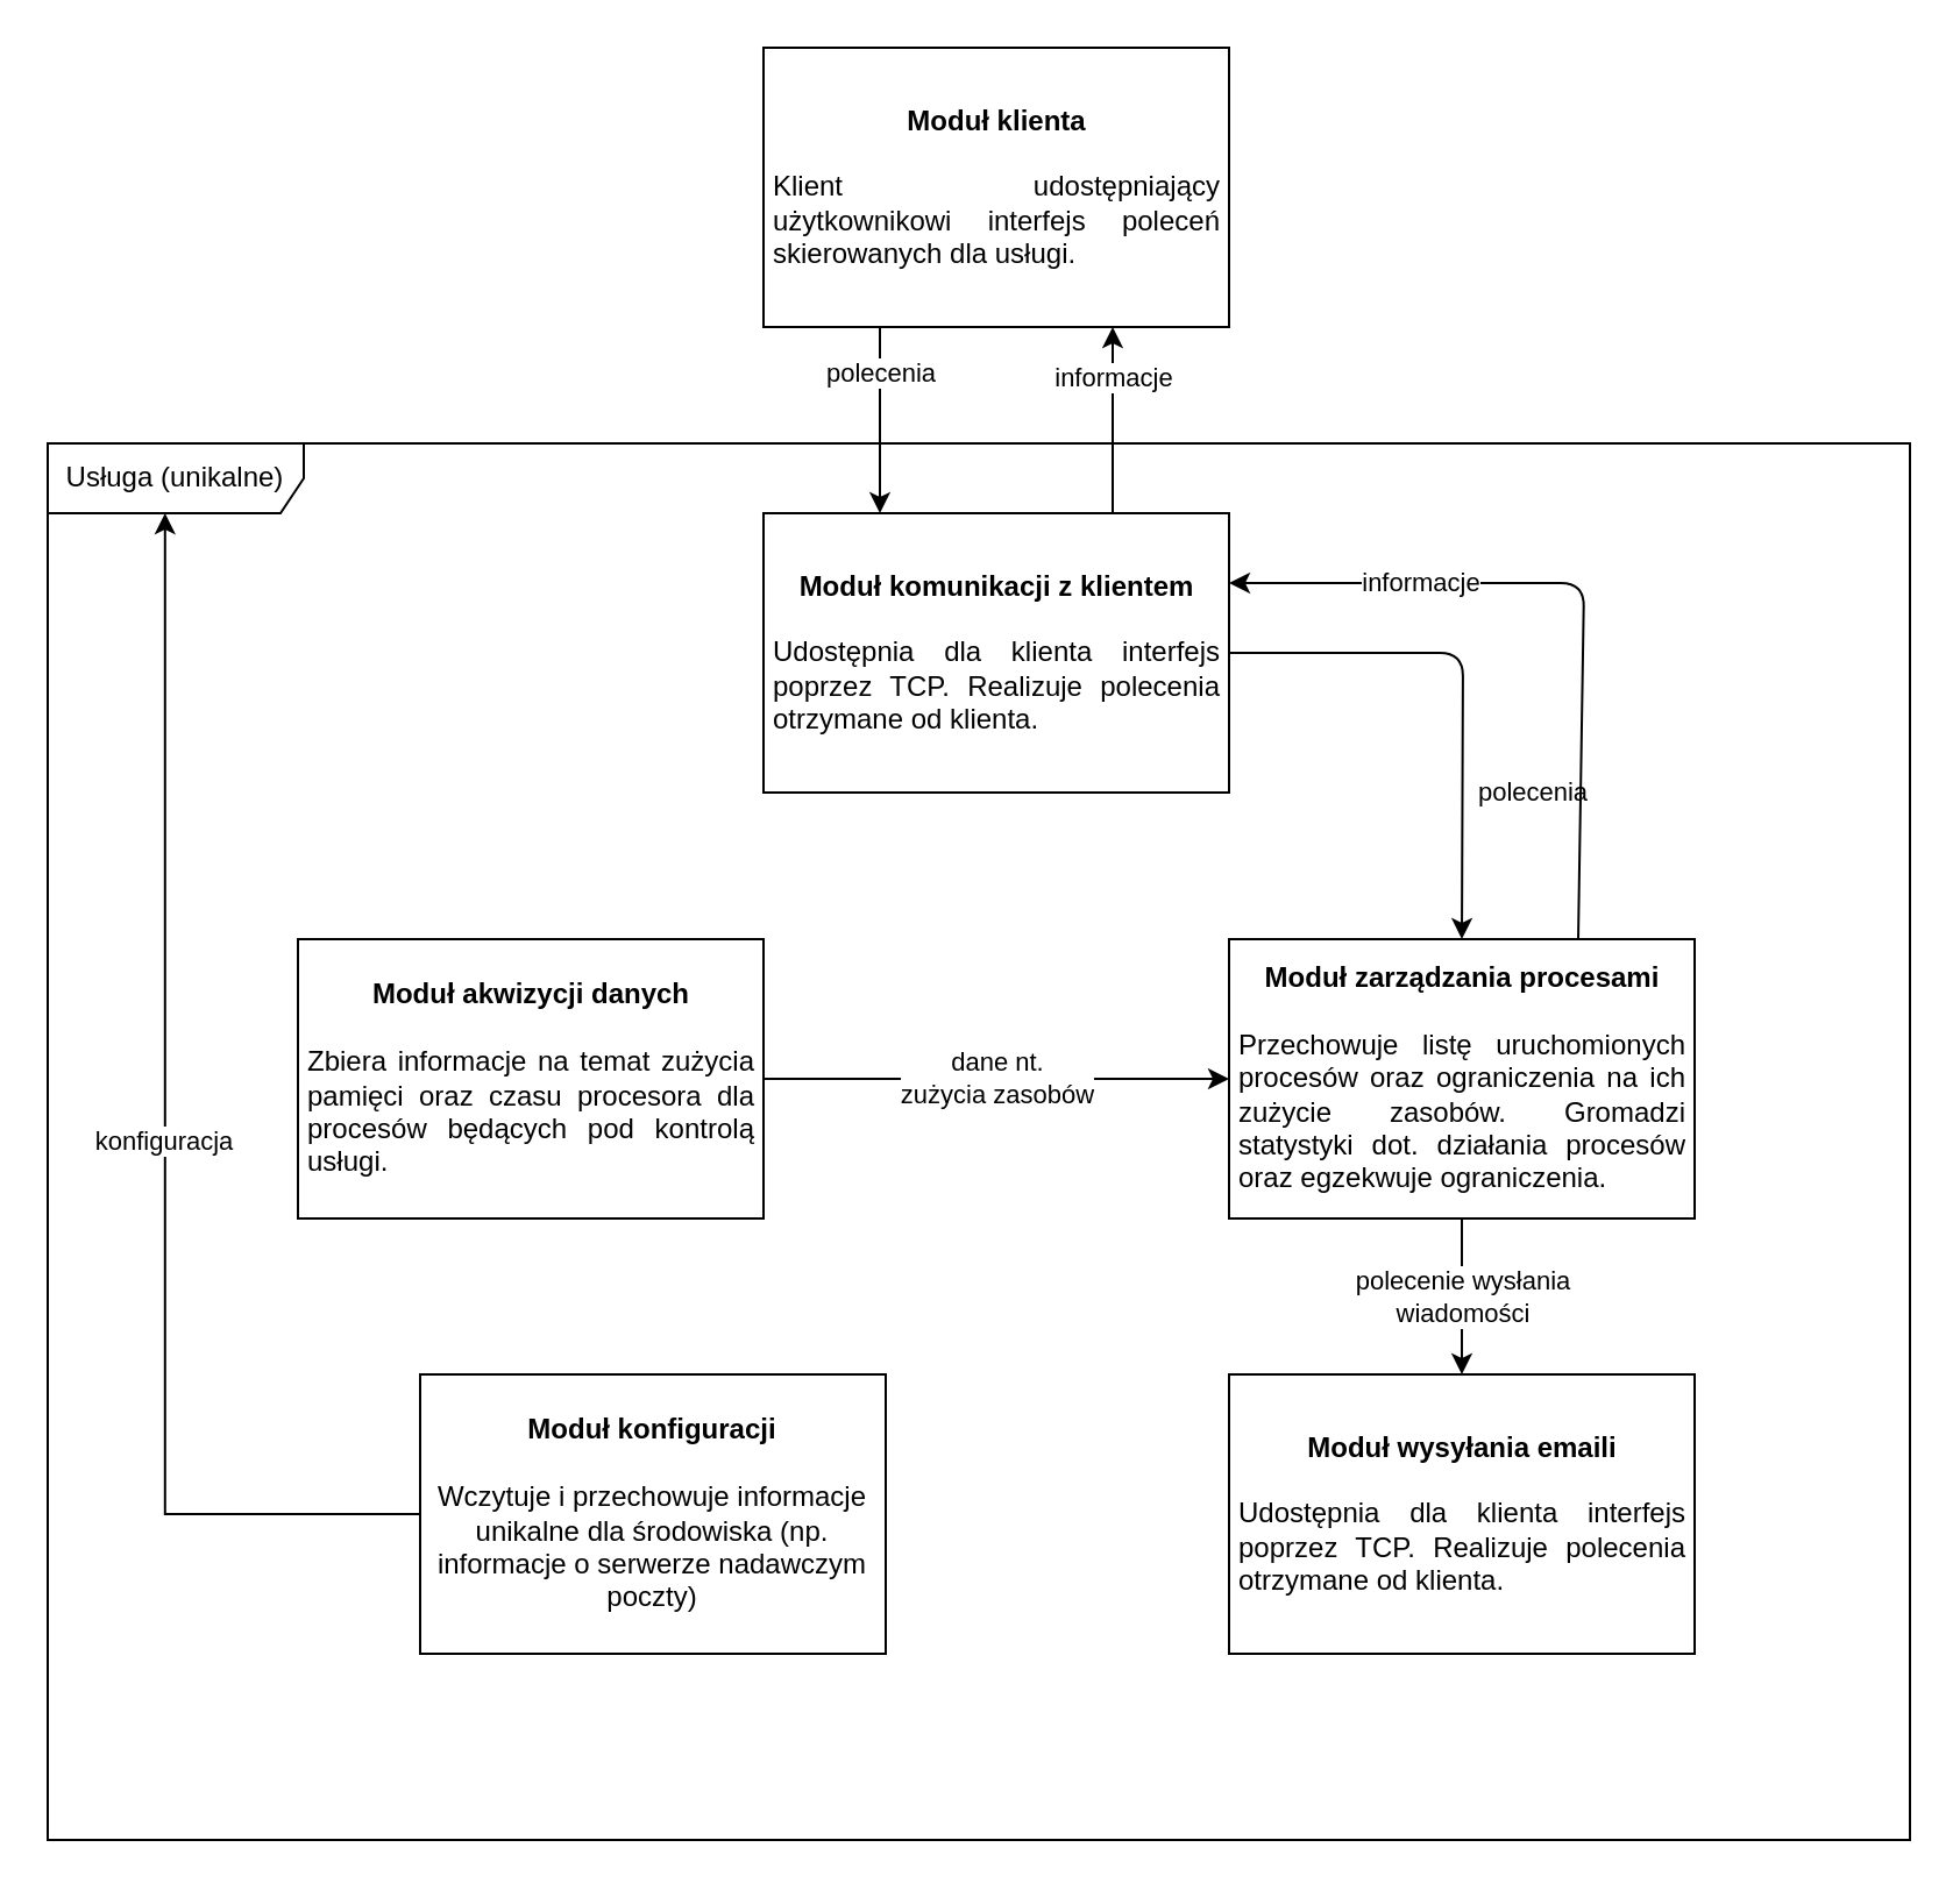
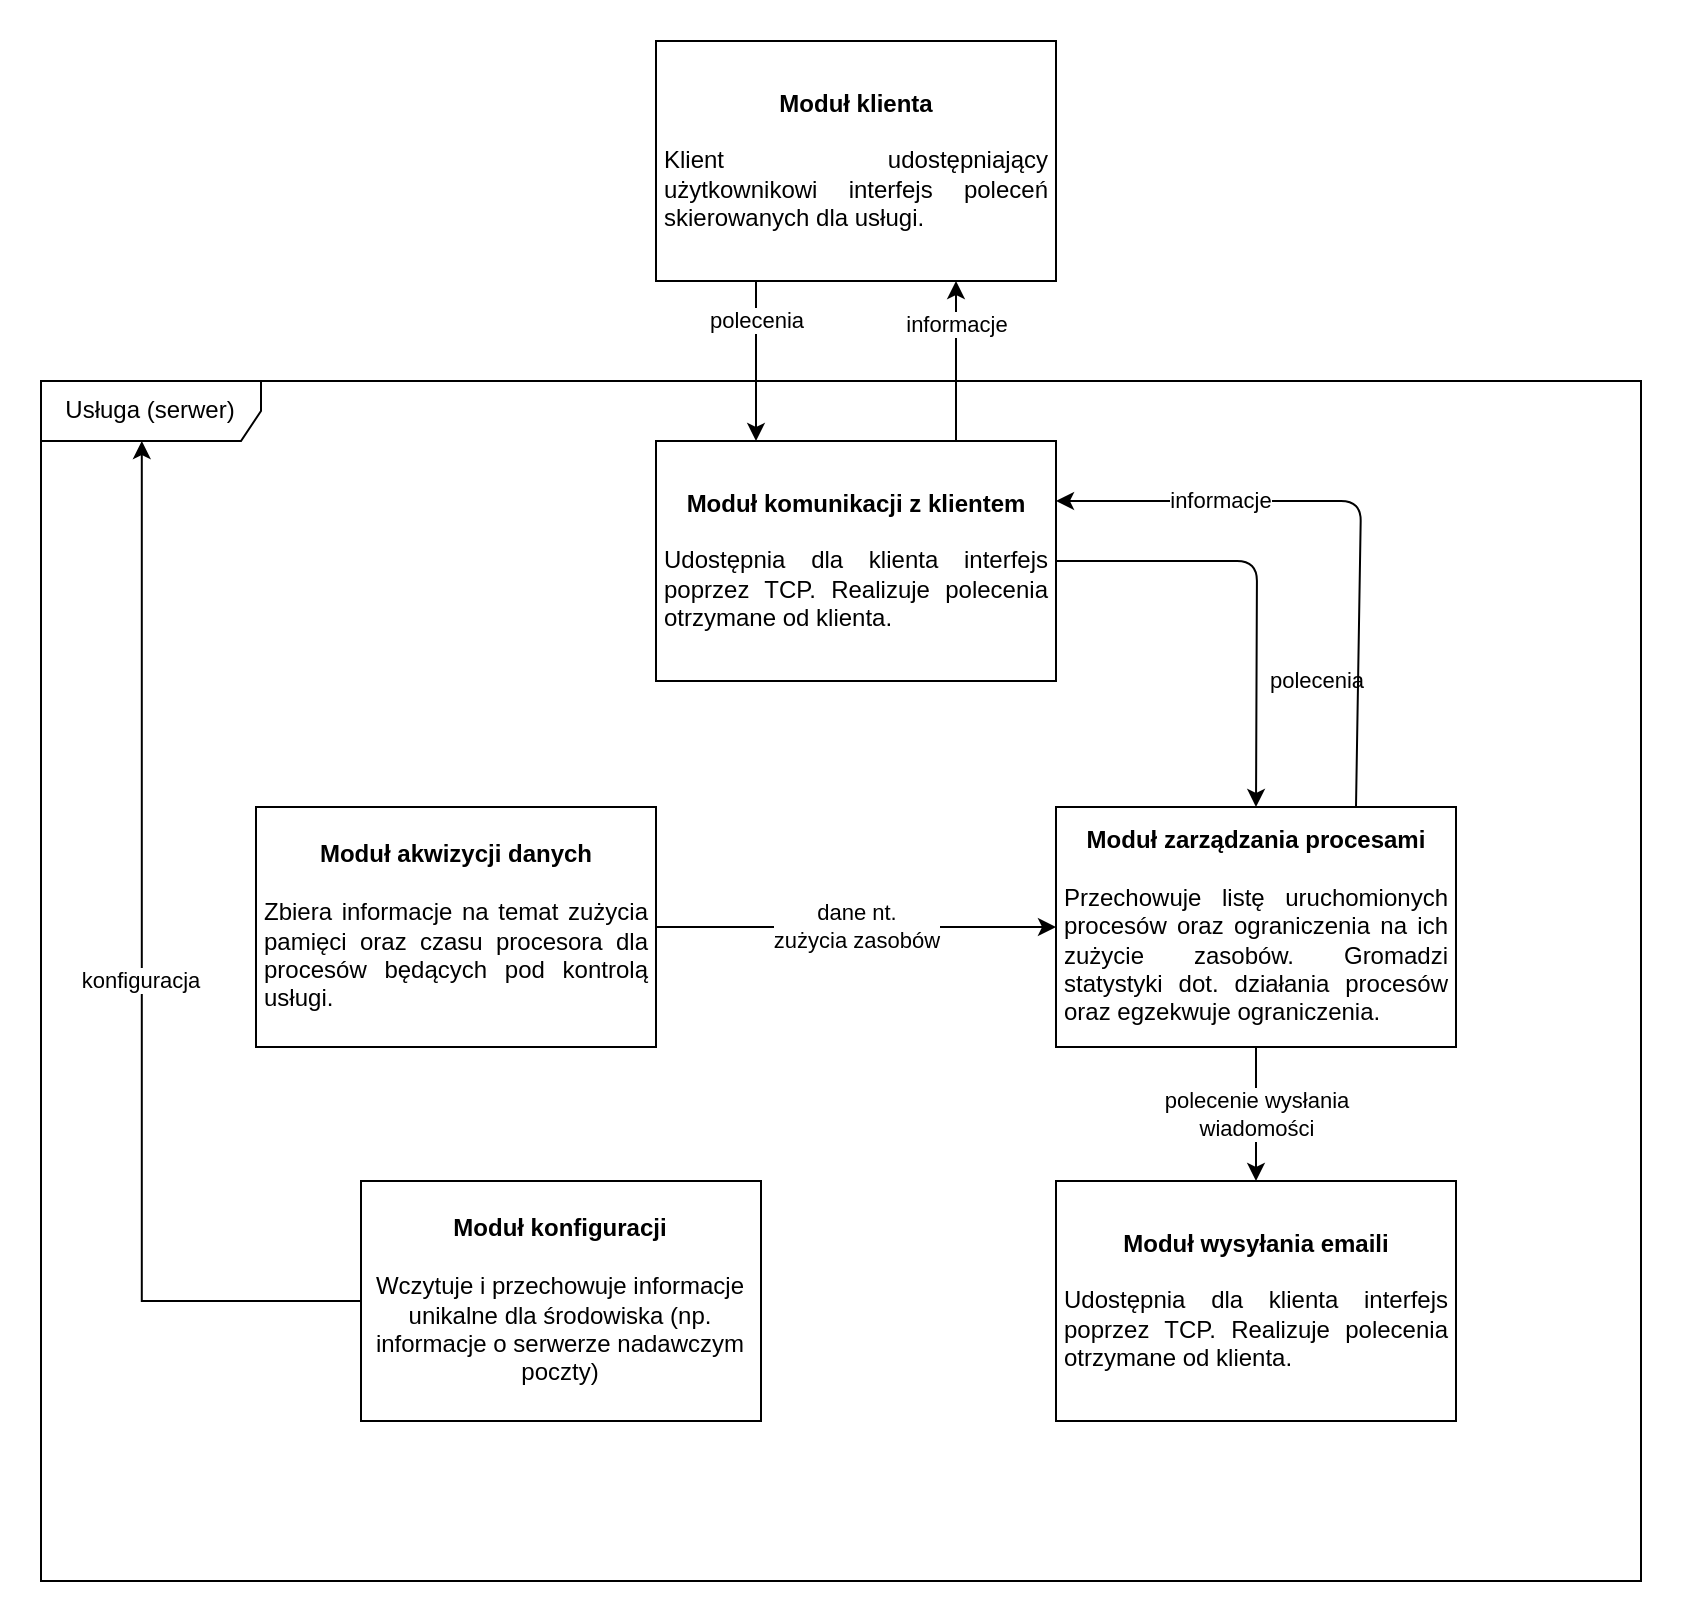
- <mxCell id="2" value="&lt;div&gt;Usługa (unikalne)&lt;/div&gt;" style="shape=umlFrame;whiteSpace=wrap;html=1;width=110;height=30;" vertex="1" parent="1"><mxGeometry x="20" y="190" width="800" height="600" as="geometry" /></mxCell>
+ <mxCell id="2" value="&lt;div&gt;Usługa (serwer)&lt;/div&gt;" style="shape=umlFrame;whiteSpace=wrap;html=1;width=110;height=30;" vertex="1" parent="1"><mxGeometry x="20" y="190" width="800" height="600" as="geometry" /></mxCell>
